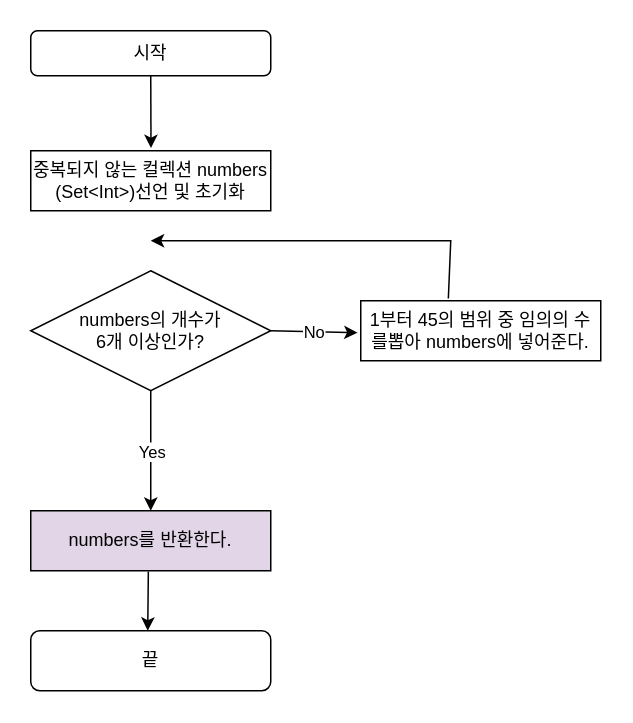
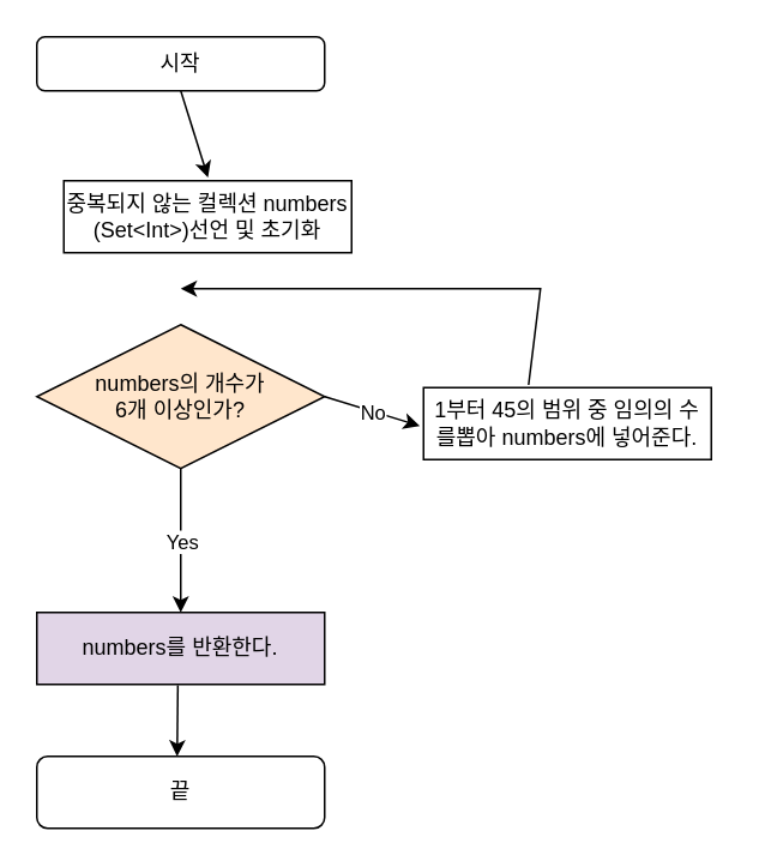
- <mxCell id="4" value="중복되지 않는 컬렉션 numbers&lt;br&gt;(Set&amp;lt;Int&amp;gt;)선언 및 초기화" style="rounded=0;whiteSpace=wrap;html=1;" vertex="1" parent="1"><mxGeometry x="20" y="100" width="160" height="40" as="geometry" /></mxCell>
+ <mxCell id="4" value="중복되지 않는 컬렉션 numbers&lt;br&gt;(Set&amp;lt;Int&amp;gt;)선언 및 초기화" style="rounded=0;whiteSpace=wrap;html=1;" vertex="1" parent="1"><mxGeometry x="35" y="100" width="160" height="40" as="geometry" /></mxCell>
- <mxCell id="5" value="numbers의 개수가&lt;br&gt;6개 이상인가?" style="rhombus;whiteSpace=wrap;html=1;" vertex="1" parent="1"><mxGeometry x="20" y="180" width="160" height="80" as="geometry" /></mxCell>
+ <mxCell id="5" value="numbers의 개수가&lt;br&gt;6개 이상인가?" style="rhombus;whiteSpace=wrap;html=1;fillColor=#ffe6cc;" vertex="1" parent="1"><mxGeometry x="20" y="180" width="160" height="80" as="geometry" /></mxCell>
- <mxCell id="8" value="1부터 45의 범위 중 임의의 수를뽑아 numbers에 넣어준다." style="rounded=0;whiteSpace=wrap;html=1;" vertex="1" parent="1"><mxGeometry x="240" y="200" width="160" height="40" as="geometry" /></mxCell>
+ <mxCell id="8" value="1부터 45의 범위 중 임의의 수를뽑아 numbers에 넣어준다." style="rounded=0;whiteSpace=wrap;html=1;" vertex="1" parent="1"><mxGeometry x="235" y="215" width="160" height="40" as="geometry" /></mxCell>
